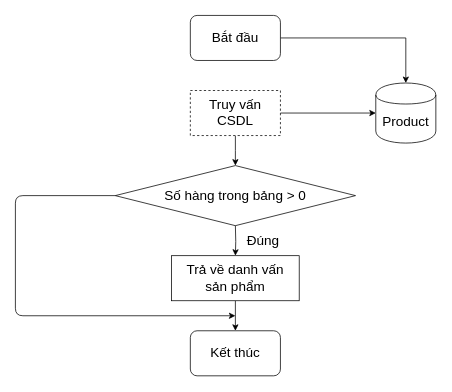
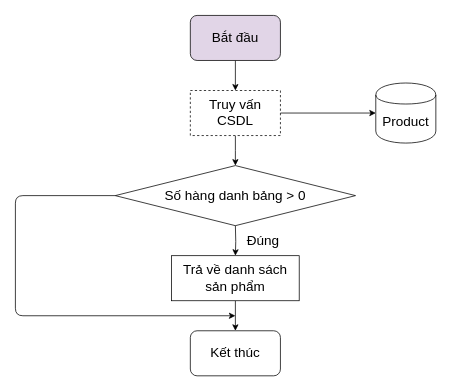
- <mxCell id="3" value="Bắt đầu" style="rounded=1;whiteSpace=wrap;html=1;fontSize=18;" vertex="1" parent="1"><mxGeometry x="253" y="20" width="120" height="60" as="geometry" /></mxCell>
+ <mxCell id="3" value="Bắt đầu" style="rounded=1;whiteSpace=wrap;html=1;fontSize=18;fillColor=#e1d5e7;" vertex="1" parent="1"><mxGeometry x="253" y="20" width="120" height="60" as="geometry" /></mxCell>
- <mxCell id="2" value="" style="edgeStyle=orthogonalEdgeStyle;rounded=0;orthogonalLoop=1;jettySize=auto;html=1;fontSize=18;" edge="1" parent="1" source="3" target="7"><mxGeometry relative="1" as="geometry"><mxPoint x="313" y="160" as="targetPoint" /></mxGeometry></mxCell>
+ <mxCell id="2" value="" style="edgeStyle=orthogonalEdgeStyle;rounded=0;orthogonalLoop=1;jettySize=auto;html=1;fontSize=18;entryX=0.5;entryY=0;entryDx=0;entryDy=0;" edge="1" parent="1" source="3" target="5"><mxGeometry relative="1" as="geometry"><mxPoint x="313" y="160" as="targetPoint" /></mxGeometry></mxCell>
- <mxCell id="8" value="Số hàng trong bảng &amp;gt; 0" style="rhombus;whiteSpace=wrap;html=1;fontSize=18;" vertex="1" parent="1"><mxGeometry x="153" y="220" width="320" height="80" as="geometry" /></mxCell>
+ <mxCell id="8" value="Số hàng danh bảng &amp;gt; 0" style="rhombus;whiteSpace=wrap;html=1;fontSize=18;" vertex="1" parent="1"><mxGeometry x="153" y="220" width="320" height="80" as="geometry" /></mxCell>
- <mxCell id="11" value="Trả về danh vấn&lt;br&gt;sản phẩm" style="rounded=0;whiteSpace=wrap;html=1;fontSize=18;" vertex="1" parent="1"><mxGeometry x="228" y="340" width="170" height="60" as="geometry" /></mxCell>
+ <mxCell id="11" value="Trả về danh sách&lt;br&gt;sản phẩm" style="rounded=0;whiteSpace=wrap;html=1;fontSize=18;" vertex="1" parent="1"><mxGeometry x="228" y="340" width="170" height="60" as="geometry" /></mxCell>
